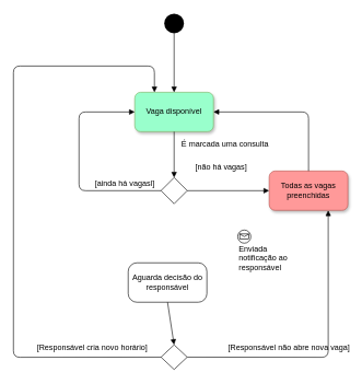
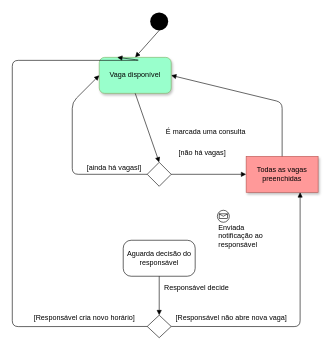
- <mxCell id="2" value="Vaga disponível" style="rounded=1;whiteSpace=wrap;html=1;fillColor=#99FFCC;strokeColor=#82b366;shadow=1;" parent="1" vertex="1"><mxGeometry x="205" y="140" width="120" height="60" as="geometry" /></mxCell>
+ <mxCell id="2" value="Vaga disponível" style="rounded=1;whiteSpace=wrap;html=1;fillColor=#99FFCC;strokeColor=#82b366;shadow=1;" parent="1" vertex="1"><mxGeometry x="165" y="95" width="120" height="60" as="geometry" /></mxCell>
- <mxCell id="10" value="Todas as vagas preenchidas" style="rounded=1;whiteSpace=wrap;html=1;fillColor=#FF9999;strokeColor=#b85450;shadow=1;" parent="1" vertex="1"><mxGeometry x="410" y="260" width="120" height="60" as="geometry" /></mxCell>
+ <mxCell id="10" value="Todas as vagas preenchidas" style="whiteSpace=wrap;html=1;fillColor=#FF9999;strokeColor=#b85450;shadow=1;rounded=0;" parent="1" vertex="1"><mxGeometry x="410" y="260" width="120" height="60" as="geometry" /></mxCell>
- <mxCell id="11" value="Aguarda decisão do responsável" style="rounded=1;whiteSpace=wrap;html=1;arcSize=22;" parent="1" vertex="1"><mxGeometry x="195" y="400" width="120" height="60" as="geometry" /></mxCell>
+ <mxCell id="11" value="Aguarda decisão do responsável" style="rounded=1;whiteSpace=wrap;html=1;arcSize=22;" parent="1" vertex="1"><mxGeometry x="205" y="400" width="120" height="60" as="geometry" /></mxCell>
+ <mxCell id="16" value="Responsável decide" style="text;html=1;strokeColor=none;fillColor=none;align=center;verticalAlign=middle;whiteSpace=wrap;rounded=0;" parent="1" vertex="1"><mxGeometry x="264.5" y="470" width="125" height="20" as="geometry" /></mxCell>
- <mxCell id="13" value="[Responsável não abre nova vaga]" style="text;html=1;align=center;verticalAlign=middle;resizable=0;points=[];autosize=1;" parent="1" vertex="1"><mxGeometry x="340" y="520" width="200" height="20" as="geometry" /></mxCell>
+ <mxCell id="13" value="[Responsável não abre nova vaga]" style="text;html=1;align=center;verticalAlign=middle;resizable=0;points=[];autosize=1;" parent="1" vertex="1"><mxGeometry x="285" y="520" width="200" height="20" as="geometry" /></mxCell>
